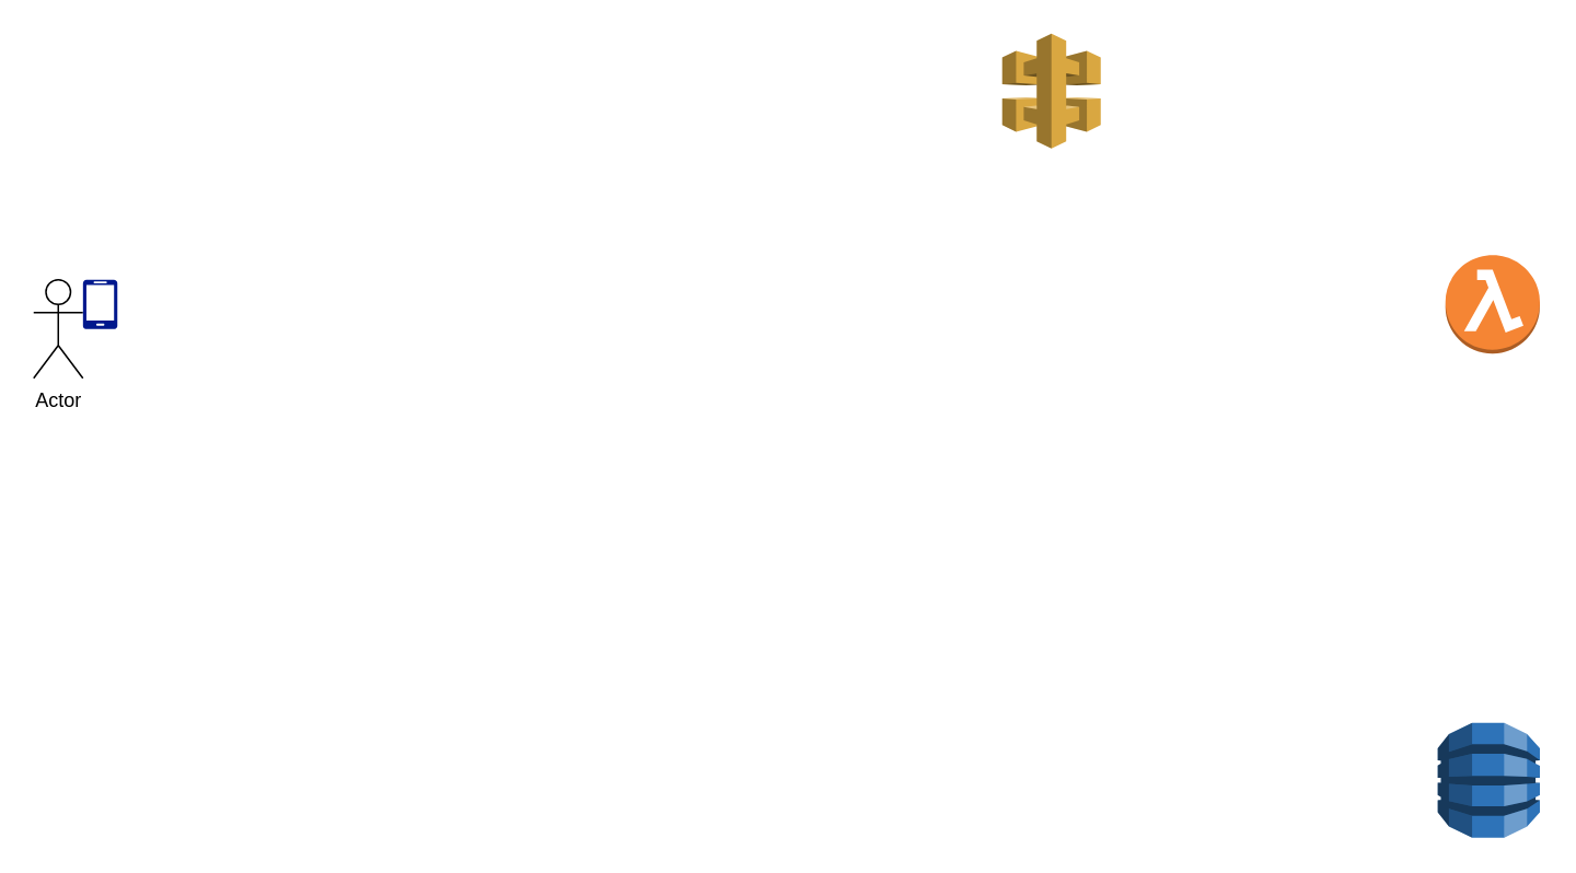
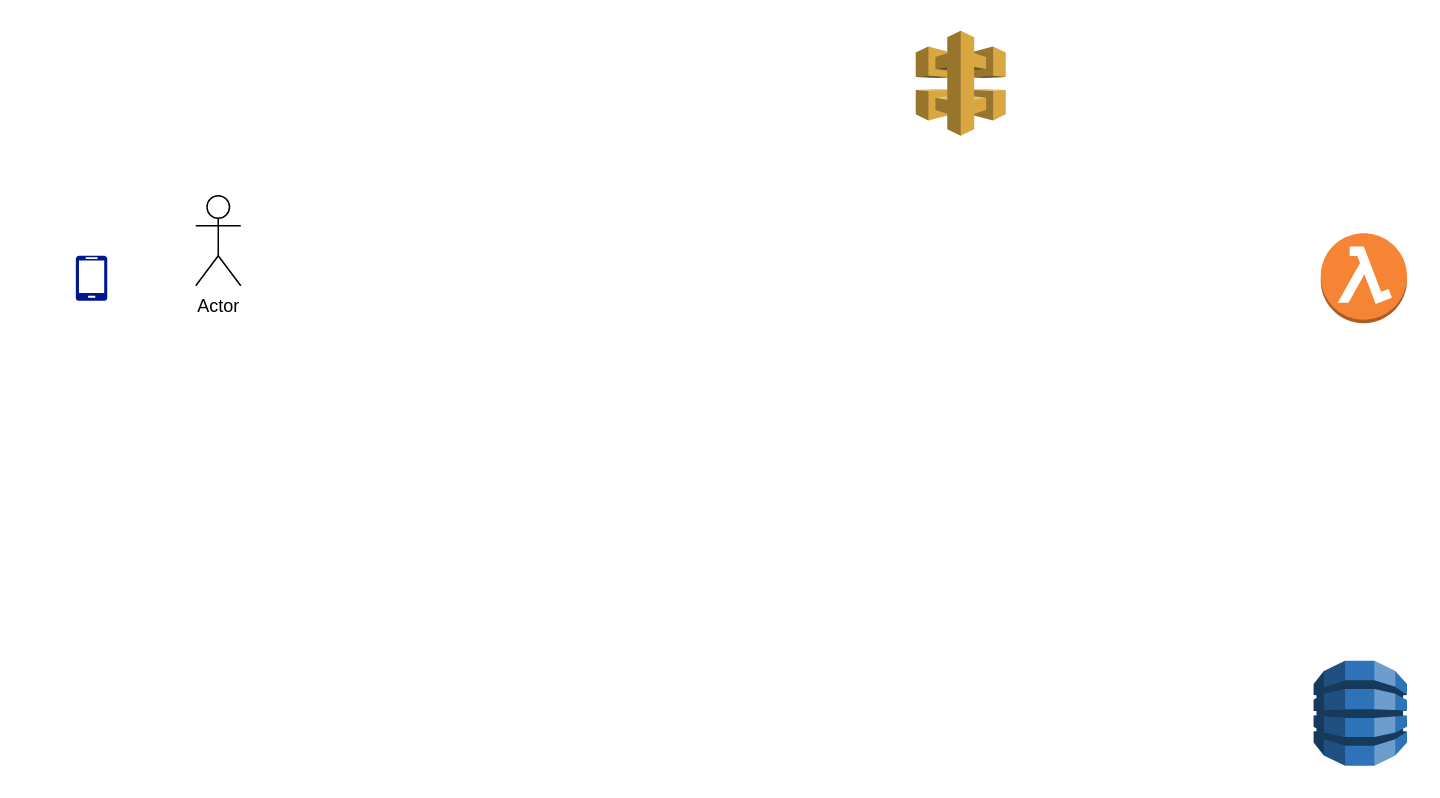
- <mxCell id="6" value="Actor" style="shape=umlActor;verticalLabelPosition=bottom;verticalAlign=top;html=1;outlineConnect=0;" vertex="1" parent="1"><mxGeometry x="20" y="170" width="30" height="60" as="geometry" /></mxCell>
+ <mxCell id="6" value="Actor" style="shape=umlActor;verticalLabelPosition=bottom;verticalAlign=top;html=1;outlineConnect=0;" vertex="1" parent="1"><mxGeometry x="130" y="130" width="30" height="60" as="geometry" /></mxCell>
